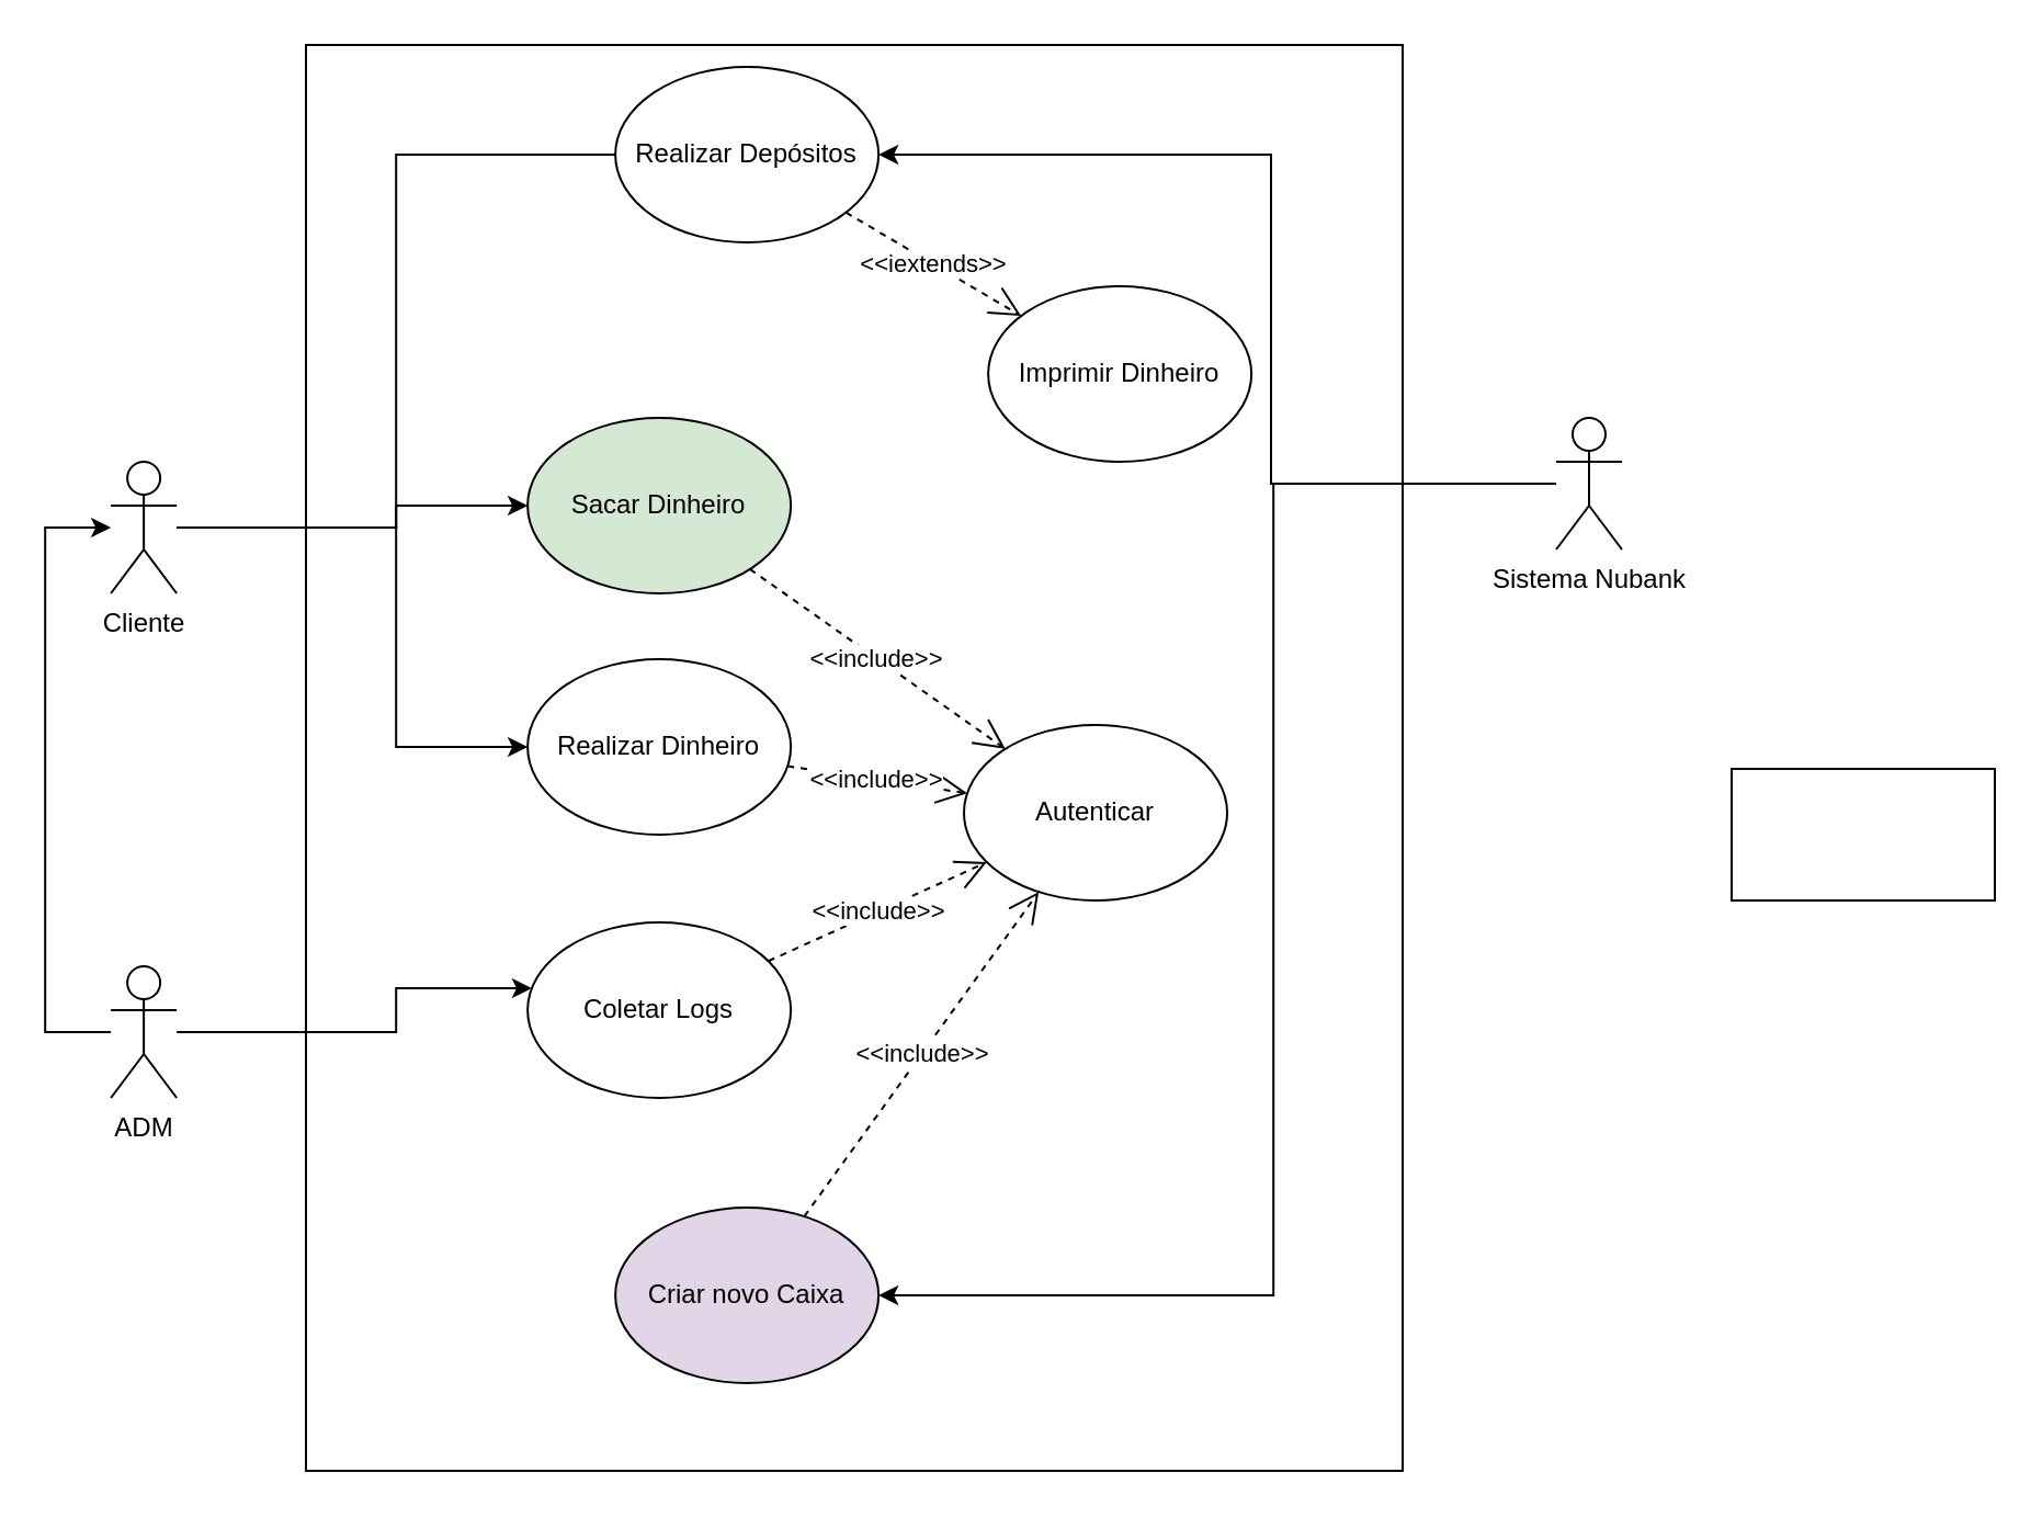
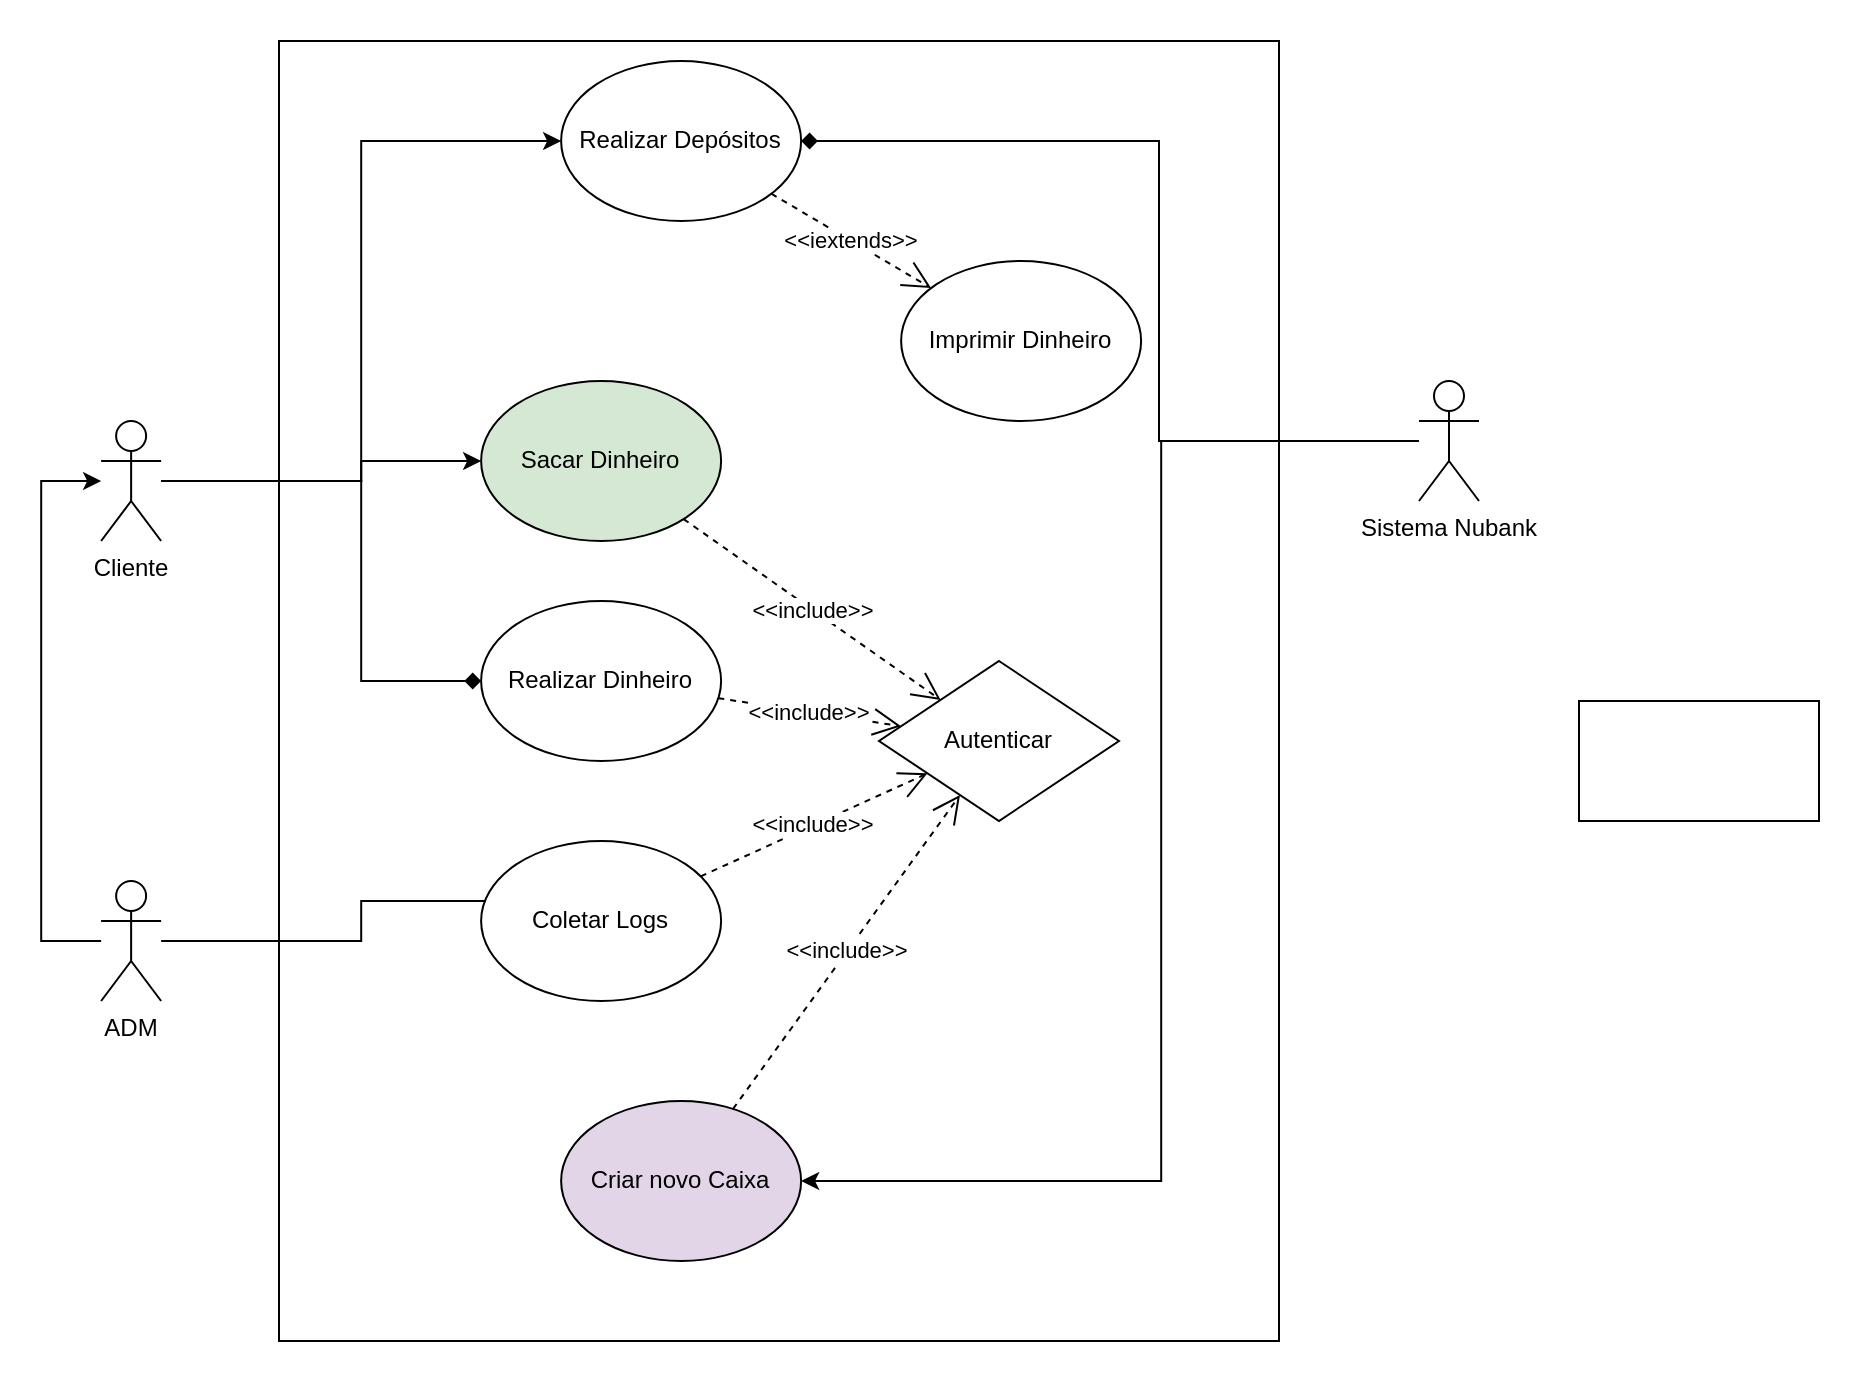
- <mxCell id="6" style="edgeStyle=orthogonalEdgeStyle;rounded=0;orthogonalLoop=1;jettySize=auto;html=1;entryX=0;entryY=0.5;entryDx=0;entryDy=0;endArrow=none;" edge="1" parent="1" source="7" target="13"><mxGeometry relative="1" as="geometry" /></mxCell>
+ <mxCell id="6" style="edgeStyle=orthogonalEdgeStyle;rounded=0;orthogonalLoop=1;jettySize=auto;html=1;entryX=0;entryY=0.5;entryDx=0;entryDy=0;" edge="1" parent="1" source="7" target="13"><mxGeometry relative="1" as="geometry" /></mxCell>
- <mxCell id="17" style="edgeStyle=orthogonalEdgeStyle;rounded=0;orthogonalLoop=1;jettySize=auto;html=1;entryX=1;entryY=0.5;entryDx=0;entryDy=0;" edge="1" parent="1" source="18" target="13"><mxGeometry relative="1" as="geometry"><Array as="points"><mxPoint x="579" y="220" /><mxPoint x="579" y="70" /></Array></mxGeometry></mxCell>
+ <mxCell id="17" style="edgeStyle=orthogonalEdgeStyle;rounded=0;orthogonalLoop=1;jettySize=auto;html=1;entryX=1;entryY=0.5;entryDx=0;entryDy=0;endArrow=diamond;" edge="1" parent="1" source="18" target="13"><mxGeometry relative="1" as="geometry"><Array as="points"><mxPoint x="579" y="220" /><mxPoint x="579" y="70" /></Array></mxGeometry></mxCell>
- <mxCell id="5" style="edgeStyle=orthogonalEdgeStyle;rounded=0;orthogonalLoop=1;jettySize=auto;html=1;entryX=0;entryY=0.5;entryDx=0;entryDy=0;" edge="1" parent="1" source="7" target="12"><mxGeometry relative="1" as="geometry"><Array as="points"><mxPoint x="180.06" y="240" /><mxPoint x="180.06" y="340" /></Array></mxGeometry></mxCell>
+ <mxCell id="5" style="edgeStyle=orthogonalEdgeStyle;rounded=0;orthogonalLoop=1;jettySize=auto;html=1;entryX=0;entryY=0.5;entryDx=0;entryDy=0;endArrow=diamond;" edge="1" parent="1" source="7" target="12"><mxGeometry relative="1" as="geometry"><Array as="points"><mxPoint x="180.06" y="240" /><mxPoint x="180.06" y="340" /></Array></mxGeometry></mxCell>
- <mxCell id="20" value="Autenticar" style="ellipse;whiteSpace=wrap;html=1;" vertex="1" parent="1"><mxGeometry x="439" y="330" width="120" height="80" as="geometry" /></mxCell>
+ <mxCell id="20" value="Autenticar" style="rhombus;whiteSpace=wrap;html=1;" vertex="1" parent="1"><mxGeometry x="439" y="330" width="120" height="80" as="geometry" /></mxCell>
- <mxCell id="9" style="edgeStyle=orthogonalEdgeStyle;rounded=0;orthogonalLoop=1;jettySize=auto;html=1;" edge="1" parent="1" source="10" target="14"><mxGeometry relative="1" as="geometry"><Array as="points"><mxPoint x="180.06" y="470" /><mxPoint x="180.06" y="450" /></Array></mxGeometry></mxCell>
+ <mxCell id="9" style="edgeStyle=orthogonalEdgeStyle;rounded=0;orthogonalLoop=1;jettySize=auto;html=1;endArrow=none;" edge="1" parent="1" source="10" target="14"><mxGeometry relative="1" as="geometry"><Array as="points"><mxPoint x="180.06" y="470" /><mxPoint x="180.06" y="450" /></Array></mxGeometry></mxCell>
